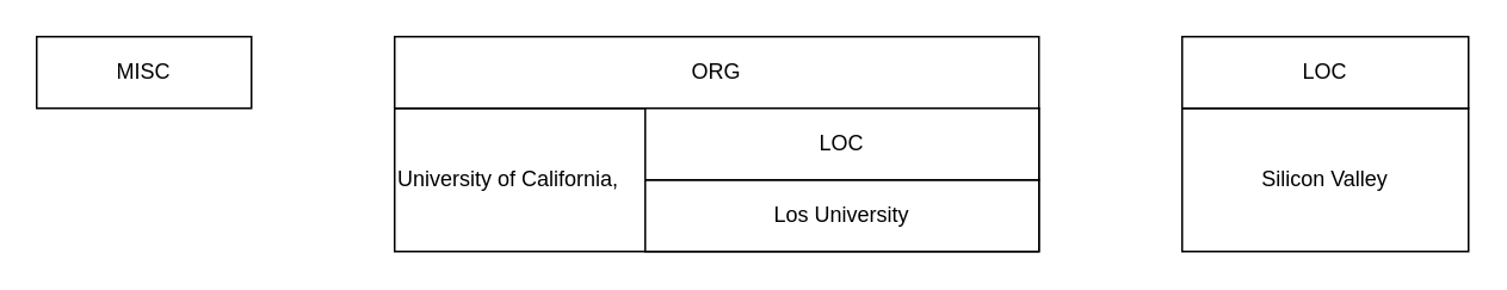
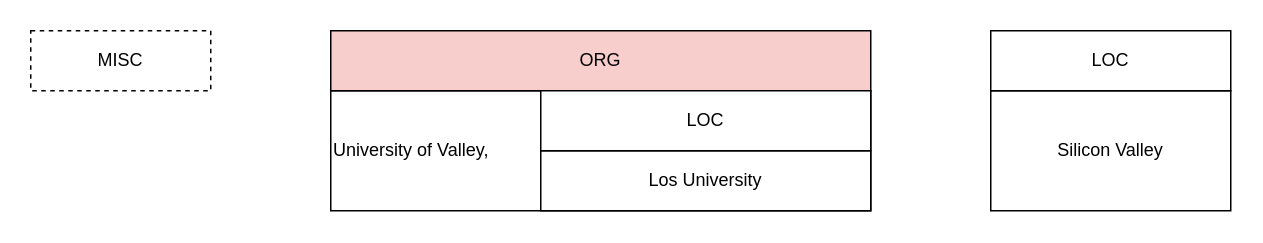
- <mxCell id="2" value="MISC" style="rounded=0;whiteSpace=wrap;html=1;" vertex="1" parent="1"><mxGeometry x="20" y="20" width="120" height="40" as="geometry" /></mxCell>
+ <mxCell id="2" value="MISC" style="rounded=0;whiteSpace=wrap;html=1;dashed=1;" vertex="1" parent="1"><mxGeometry x="20" y="20" width="120" height="40" as="geometry" /></mxCell>
- <mxCell id="4" value="ORG" style="rounded=0;whiteSpace=wrap;html=1;" vertex="1" parent="1"><mxGeometry x="220" y="20" width="360" height="40" as="geometry" /></mxCell>
+ <mxCell id="4" value="ORG" style="rounded=0;whiteSpace=wrap;html=1;fillColor=#f8cecc;" vertex="1" parent="1"><mxGeometry x="220" y="20" width="360" height="40" as="geometry" /></mxCell>
- <mxCell id="3" value="University of California,&amp;nbsp;" style="rounded=0;whiteSpace=wrap;html=1;align=left;" vertex="1" parent="1"><mxGeometry x="220" y="60" width="360" height="80" as="geometry" /></mxCell>
+ <mxCell id="3" value="University of Valley,&amp;nbsp;" style="rounded=0;whiteSpace=wrap;html=1;align=left;" vertex="1" parent="1"><mxGeometry x="220" y="60" width="360" height="80" as="geometry" /></mxCell>
